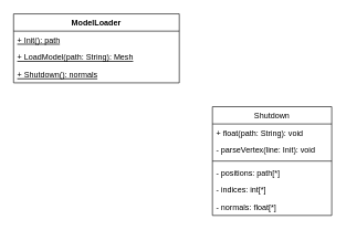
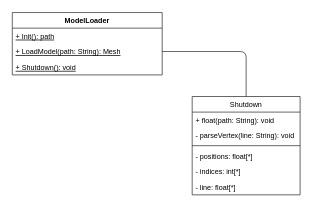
+ <mxCell id="13" value="" style="endArrow=none;html=1;edgeStyle=orthogonalEdgeStyle;exitX=1;exitY=0.5;exitDx=0;exitDy=0;entryX=0.5;entryY=0;entryDx=0;entryDy=0;" edge="1" parent="1" source="4" target="6"><mxGeometry relative="1" as="geometry"><mxPoint x="330" y="70" as="sourcePoint" /><mxPoint x="490" y="70" as="targetPoint" /></mxGeometry></mxCell>
- <mxCell id="5" value="+ Shutdown(): normals" style="text;strokeColor=none;fillColor=none;align=left;verticalAlign=top;spacingLeft=4;spacingRight=4;overflow=hidden;rotatable=0;points=[[0,0.5],[1,0.5]];portConstraint=eastwest;fontStyle=4" vertex="1" parent="2"><mxGeometry y="78" width="250" height="26" as="geometry" /></mxCell>
+ <mxCell id="5" value="+ Shutdown(): void" style="text;strokeColor=none;fillColor=none;align=left;verticalAlign=top;spacingLeft=4;spacingRight=4;overflow=hidden;rotatable=0;points=[[0,0.5],[1,0.5]];portConstraint=eastwest;fontStyle=4" vertex="1" parent="2"><mxGeometry y="78" width="250" height="26" as="geometry" /></mxCell>
- <mxCell id="8" value="- parseVertex(line: Init): void" style="text;strokeColor=none;fillColor=none;align=left;verticalAlign=top;spacingLeft=4;spacingRight=4;overflow=hidden;rotatable=0;points=[[0,0.5],[1,0.5]];portConstraint=eastwest;" vertex="1" parent="6"><mxGeometry y="52" width="180" height="26" as="geometry" /></mxCell>
+ <mxCell id="8" value="- parseVertex(line: String): void" style="text;strokeColor=none;fillColor=none;align=left;verticalAlign=top;spacingLeft=4;spacingRight=4;overflow=hidden;rotatable=0;points=[[0,0.5],[1,0.5]];portConstraint=eastwest;" vertex="1" parent="6"><mxGeometry y="52" width="180" height="26" as="geometry" /></mxCell>
- <mxCell id="10" value="- positions: path[*]" style="text;strokeColor=none;fillColor=none;align=left;verticalAlign=top;spacingLeft=4;spacingRight=4;overflow=hidden;rotatable=0;points=[[0,0.5],[1,0.5]];portConstraint=eastwest;" vertex="1" parent="6"><mxGeometry y="86" width="180" height="26" as="geometry" /></mxCell>
+ <mxCell id="10" value="- positions: float[*]" style="text;strokeColor=none;fillColor=none;align=left;verticalAlign=top;spacingLeft=4;spacingRight=4;overflow=hidden;rotatable=0;points=[[0,0.5],[1,0.5]];portConstraint=eastwest;" vertex="1" parent="6"><mxGeometry y="86" width="180" height="26" as="geometry" /></mxCell>
- <mxCell id="12" value="- normals: float[*]" style="text;strokeColor=none;fillColor=none;align=left;verticalAlign=top;spacingLeft=4;spacingRight=4;overflow=hidden;rotatable=0;points=[[0,0.5],[1,0.5]];portConstraint=eastwest;" vertex="1" parent="6"><mxGeometry y="138" width="180" height="26" as="geometry" /></mxCell>
+ <mxCell id="12" value="- line: float[*]" style="text;strokeColor=none;fillColor=none;align=left;verticalAlign=top;spacingLeft=4;spacingRight=4;overflow=hidden;rotatable=0;points=[[0,0.5],[1,0.5]];portConstraint=eastwest;" vertex="1" parent="6"><mxGeometry y="138" width="180" height="26" as="geometry" /></mxCell>
